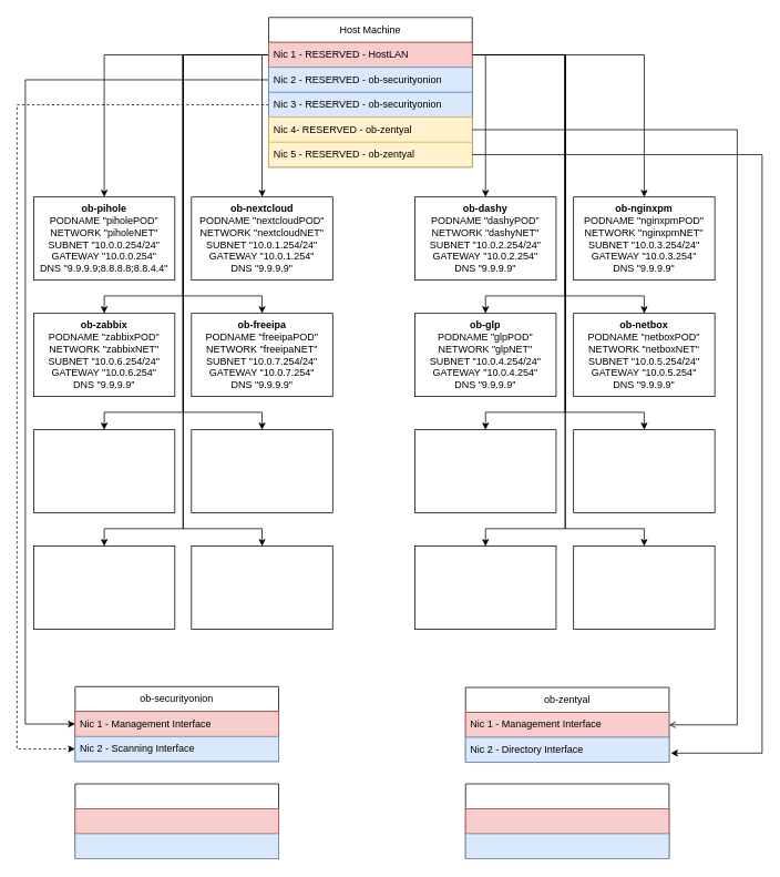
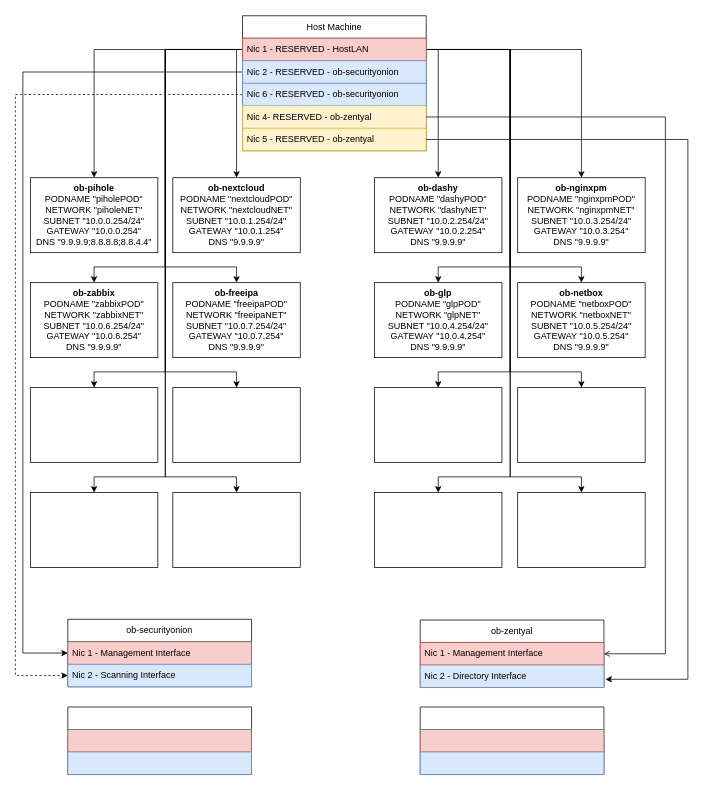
- <mxCell id="51" value="Nic 3 - RESERVED - ob-securityonion" style="text;strokeColor=#6c8ebf;fillColor=#dae8fc;align=left;verticalAlign=middle;spacingLeft=4;spacingRight=4;overflow=hidden;points=[[0,0.5],[1,0.5]];portConstraint=eastwest;rotatable=0;whiteSpace=wrap;html=1;" vertex="1" parent="48"><mxGeometry y="90" width="245" height="30" as="geometry" /></mxCell>
+ <mxCell id="51" value="Nic 6 - RESERVED - ob-securityonion" style="text;strokeColor=#6c8ebf;fillColor=#dae8fc;align=left;verticalAlign=middle;spacingLeft=4;spacingRight=4;overflow=hidden;points=[[0,0.5],[1,0.5]];portConstraint=eastwest;rotatable=0;whiteSpace=wrap;html=1;" vertex="1" parent="48"><mxGeometry y="90" width="245" height="30" as="geometry" /></mxCell>
